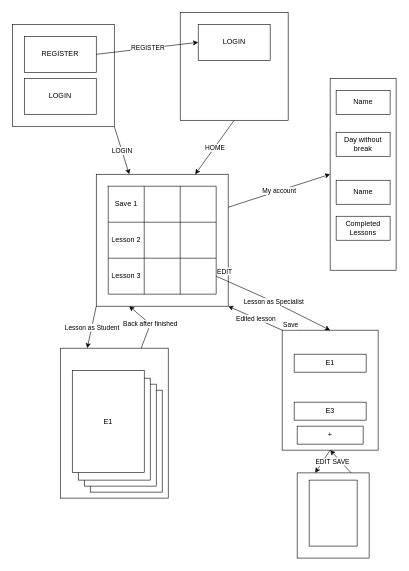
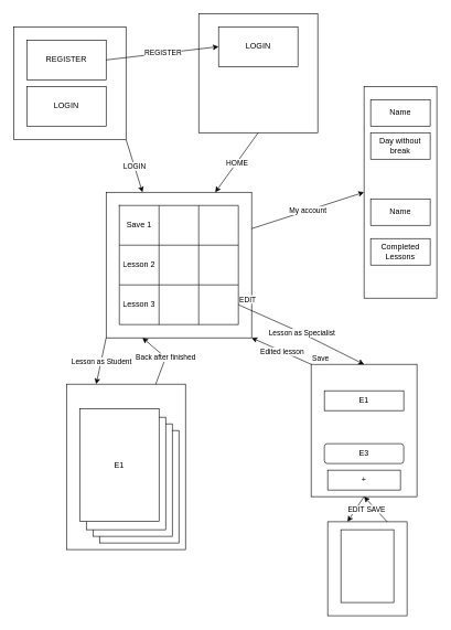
- <mxCell id="56" value="Day without break" style="rounded=0;whiteSpace=wrap;html=1;" vertex="1" parent="1"><mxGeometry x="560" y="220" width="90" height="40" as="geometry" /></mxCell>
+ <mxCell id="56" value="Day without break" style="rounded=0;whiteSpace=wrap;html=1;" vertex="1" parent="1"><mxGeometry x="560" y="200" width="90" height="40" as="geometry" /></mxCell>
- <mxCell id="36" value="E3" style="rounded=0;whiteSpace=wrap;html=1;" vertex="1" parent="1"><mxGeometry x="490" y="670" width="120" height="30" as="geometry" /></mxCell>
+ <mxCell id="36" value="E3" style="whiteSpace=wrap;html=1;rounded=1;" vertex="1" parent="1"><mxGeometry x="490" y="670" width="120" height="30" as="geometry" /></mxCell>
